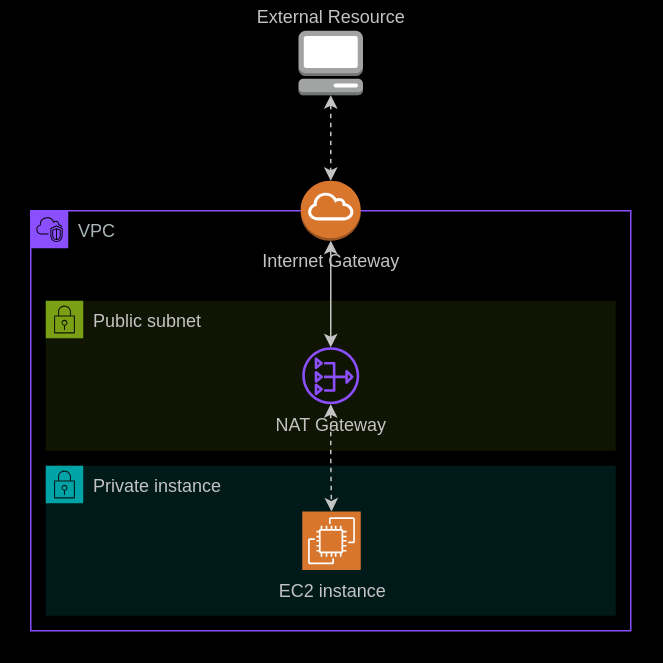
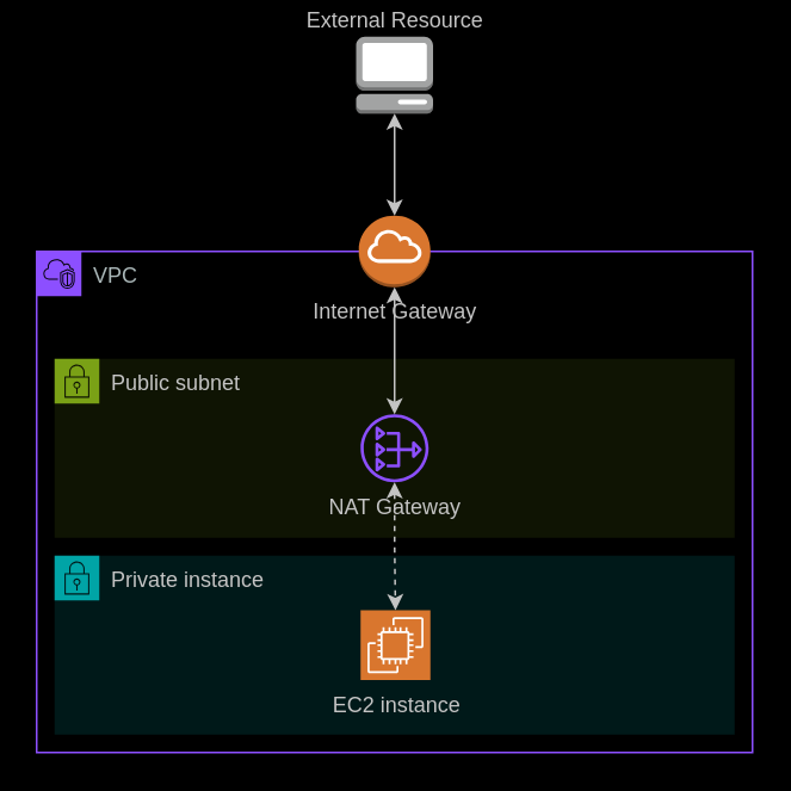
- <mxCell id="10" style="edgeStyle=orthogonalEdgeStyle;rounded=0;orthogonalLoop=1;jettySize=auto;html=1;entryX=0.5;entryY=0;entryDx=0;entryDy=0;entryPerimeter=0;startArrow=classic;startFill=1;strokeColor=#C4C4C4;dashed=1;" parent="1" source="9" target="3" edge="1"><mxGeometry relative="1" as="geometry" /></mxCell>
+ <mxCell id="10" style="edgeStyle=orthogonalEdgeStyle;rounded=0;orthogonalLoop=1;jettySize=auto;html=1;entryX=0.5;entryY=0;entryDx=0;entryDy=0;entryPerimeter=0;startArrow=classic;startFill=1;strokeColor=#C4C4C4;" parent="1" source="9" target="3" edge="1"><mxGeometry relative="1" as="geometry" /></mxCell>
